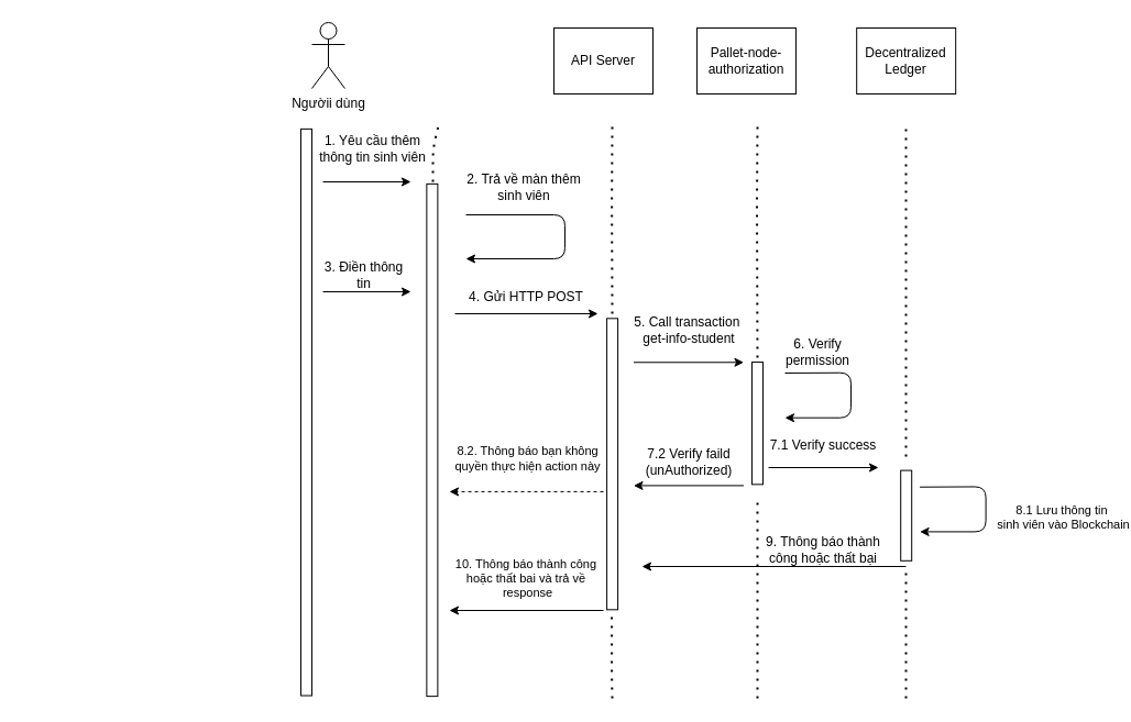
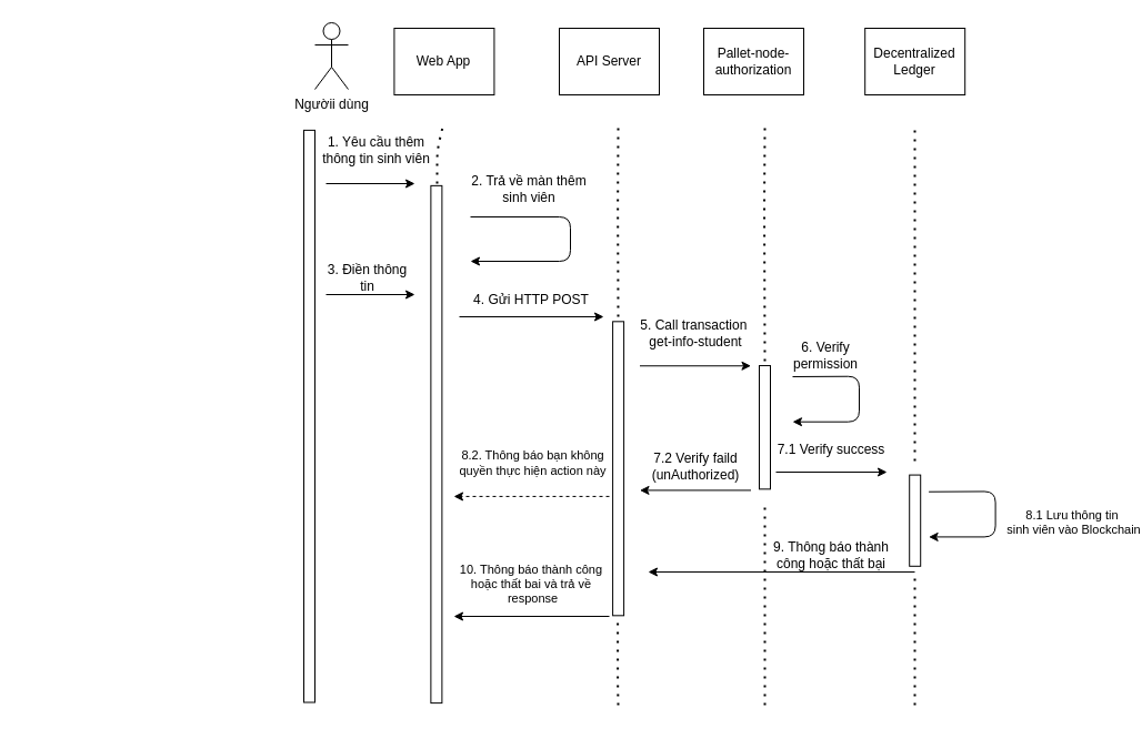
+ <mxCell id="3" value="Web App" style="rounded=0;whiteSpace=wrap;html=1;" vertex="1" parent="1"><mxGeometry x="354.42" y="25" width="90" height="60" as="geometry" /></mxCell>
